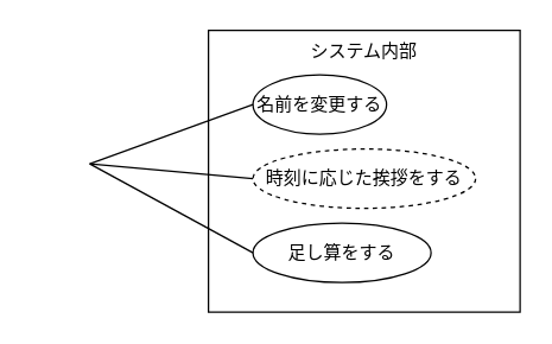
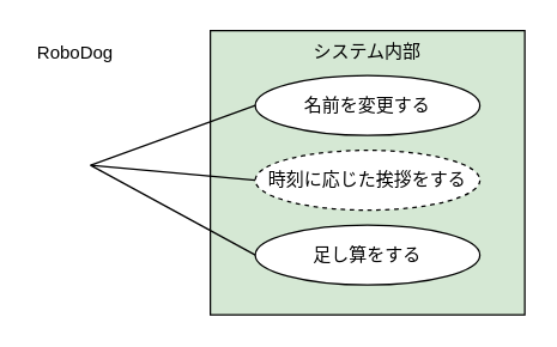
- <mxCell id="2" value="システム内部" style="rounded=0;whiteSpace=wrap;html=1;verticalAlign=top;" parent="1" vertex="1"><mxGeometry x="140" y="20" width="210" height="190" as="geometry" /></mxCell>
+ <mxCell id="2" value="システム内部" style="rounded=0;whiteSpace=wrap;html=1;verticalAlign=top;fillColor=#d5e8d4;" parent="1" vertex="1"><mxGeometry x="140" y="20" width="210" height="190" as="geometry" /></mxCell>
+ <mxCell id="7" value="RoboDog" style="text;html=1;align=center;verticalAlign=middle;whiteSpace=wrap;rounded=0;" vertex="1" parent="1"><mxGeometry x="20" y="20" width="60" height="30" as="geometry" /></mxCell>
- <mxCell id="3" value="名前を変更する" style="ellipse;whiteSpace=wrap;html=1;" parent="1" vertex="1"><mxGeometry x="170" y="50" width="90" height="40" as="geometry" /></mxCell>
+ <mxCell id="3" value="名前を変更する" style="ellipse;whiteSpace=wrap;html=1;" parent="1" vertex="1"><mxGeometry x="170" y="50" width="150" height="40" as="geometry" /></mxCell>
- <mxCell id="9" value="足し算をする" style="ellipse;whiteSpace=wrap;html=1;" vertex="1" parent="1"><mxGeometry x="170" y="150" width="120" height="40" as="geometry" /></mxCell>
+ <mxCell id="9" value="足し算をする" style="ellipse;whiteSpace=wrap;html=1;" vertex="1" parent="1"><mxGeometry x="170" y="150" width="150" height="40" as="geometry" /></mxCell>
